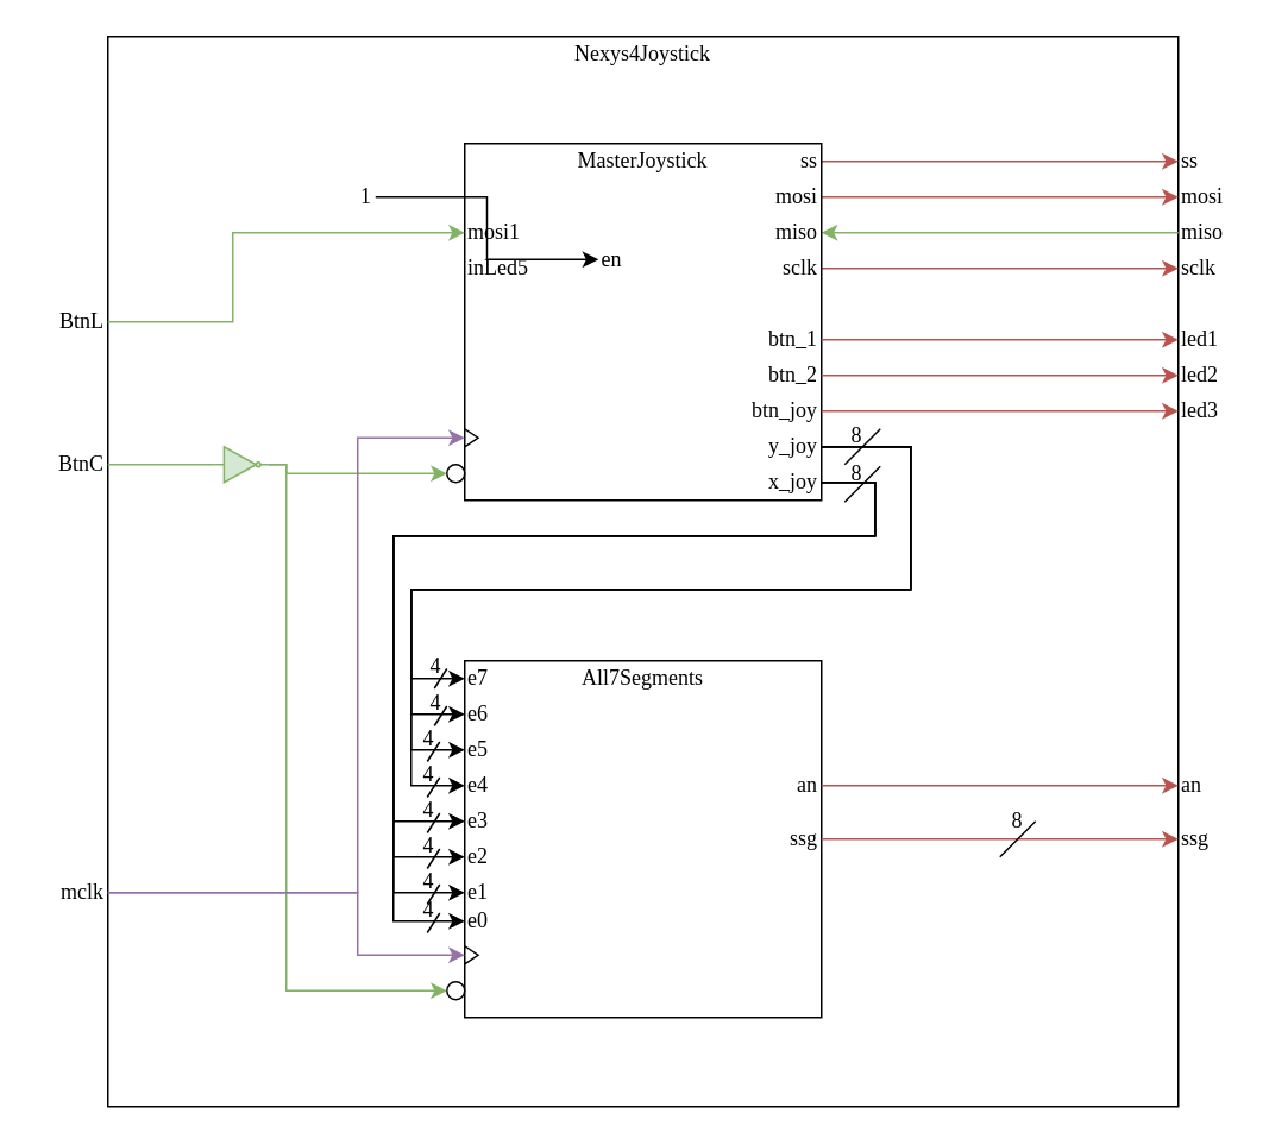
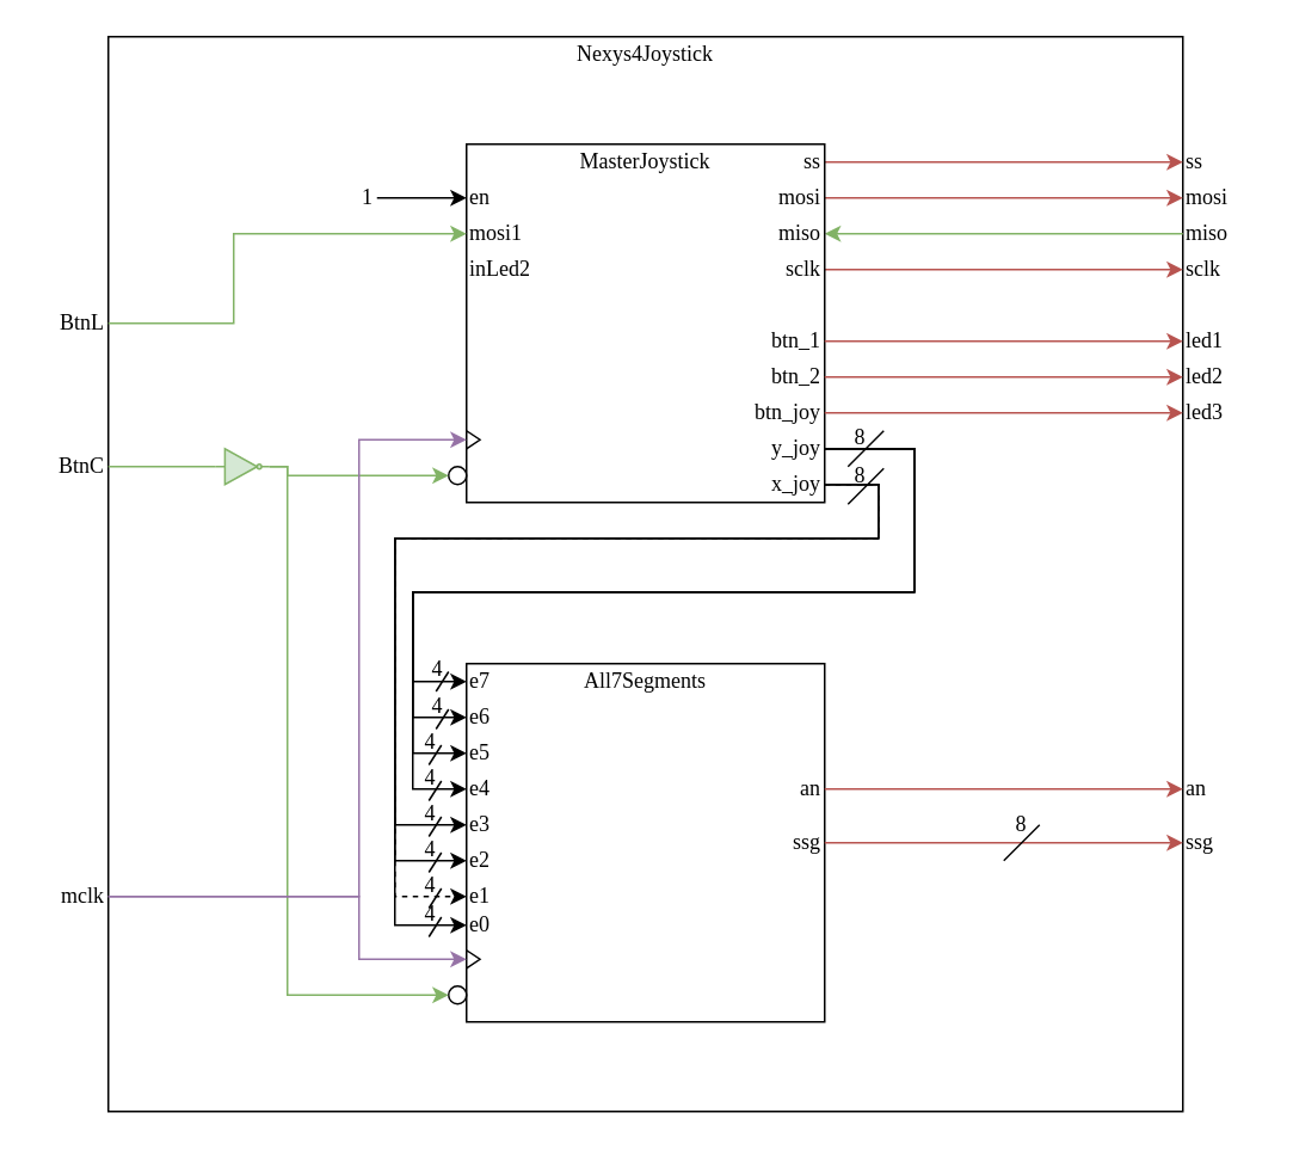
- <mxCell id="18" value="en" style="text;html=1;strokeColor=none;fillColor=none;align=left;verticalAlign=middle;whiteSpace=wrap;rounded=0;fontFamily=Rubik;fontSource=https%3A%2F%2Ffonts.googleapis.com%2Fcss%3Ffamily%3DRubik;" vertex="1" parent="1"><mxGeometry x="335" y="135" width="40" height="20" as="geometry" /></mxCell>
+ <mxCell id="18" value="en" style="text;html=1;strokeColor=none;fillColor=none;align=left;verticalAlign=middle;whiteSpace=wrap;rounded=0;fontFamily=Rubik;fontSource=https%3A%2F%2Ffonts.googleapis.com%2Fcss%3Ffamily%3DRubik;" vertex="1" parent="1"><mxGeometry x="260" y="100" width="40" height="20" as="geometry" /></mxCell>
- <mxCell id="20" value="inLed5" style="text;html=1;strokeColor=none;fillColor=none;align=left;verticalAlign=middle;whiteSpace=wrap;rounded=0;fontFamily=Rubik;fontSource=https%3A%2F%2Ffonts.googleapis.com%2Fcss%3Ffamily%3DRubik;" vertex="1" parent="1"><mxGeometry x="260" y="140" width="40" height="20" as="geometry" /></mxCell>
+ <mxCell id="20" value="inLed2" style="text;html=1;strokeColor=none;fillColor=none;align=left;verticalAlign=middle;whiteSpace=wrap;rounded=0;fontFamily=Rubik;fontSource=https%3A%2F%2Ffonts.googleapis.com%2Fcss%3Ffamily%3DRubik;" vertex="1" parent="1"><mxGeometry x="260" y="140" width="40" height="20" as="geometry" /></mxCell>
- <mxCell id="45" style="edgeStyle=orthogonalEdgeStyle;rounded=0;orthogonalLoop=1;jettySize=auto;html=1;entryX=0;entryY=0.5;entryDx=0;entryDy=0;fontFamily=Rubik;fontSource=https%3A%2F%2Ffonts.googleapis.com%2Fcss%3Ffamily%3DRubik;startArrow=none;startFill=0;endArrow=classic;endFill=1;" edge="1" parent="1" source="48" target="64"><mxGeometry relative="1" as="geometry"><Array as="points"><mxPoint x="490" y="270" /><mxPoint x="490" y="300" /><mxPoint x="220" y="300" /><mxPoint x="220" y="500" /></Array></mxGeometry></mxCell>
+ <mxCell id="45" style="edgeStyle=orthogonalEdgeStyle;rounded=0;orthogonalLoop=1;jettySize=auto;html=1;entryX=0;entryY=0.5;entryDx=0;entryDy=0;fontFamily=Rubik;fontSource=https%3A%2F%2Ffonts.googleapis.com%2Fcss%3Ffamily%3DRubik;startArrow=none;startFill=0;endArrow=classic;endFill=1;dashed=1;" edge="1" parent="1" source="48" target="64"><mxGeometry relative="1" as="geometry"><Array as="points"><mxPoint x="490" y="270" /><mxPoint x="490" y="300" /><mxPoint x="220" y="300" /><mxPoint x="220" y="500" /></Array></mxGeometry></mxCell>
